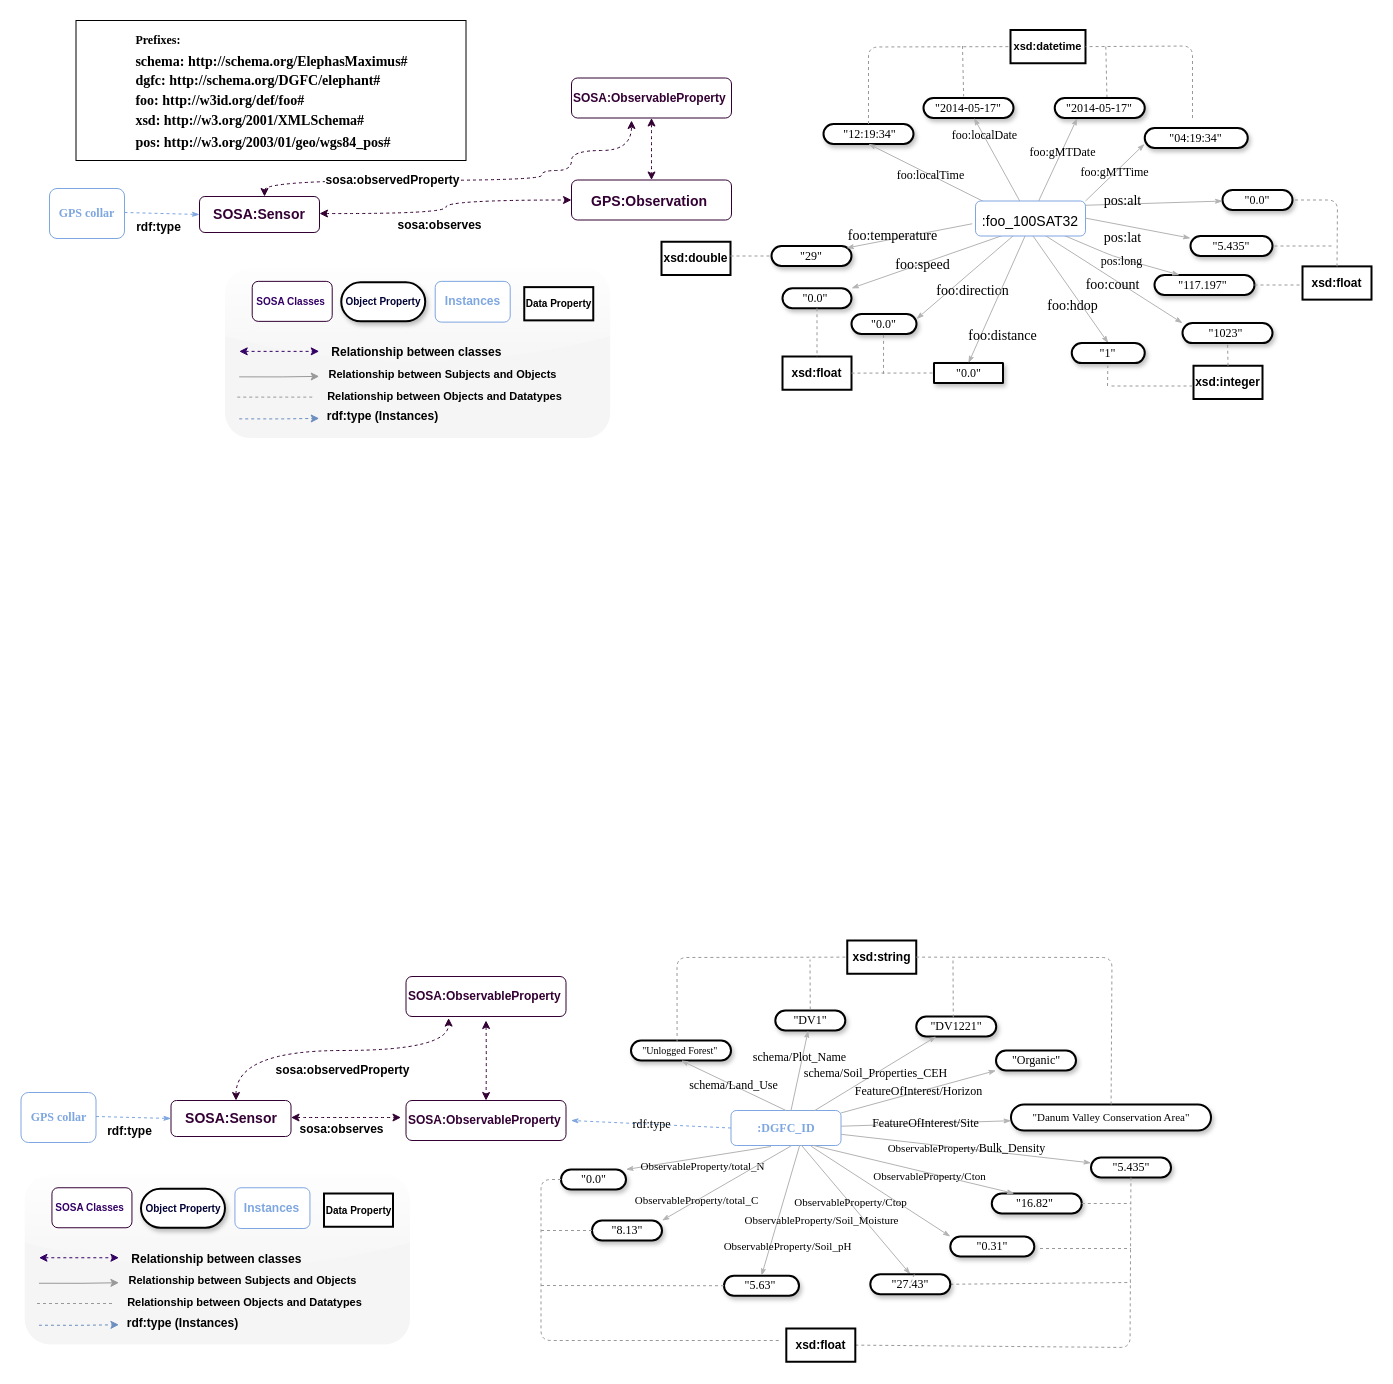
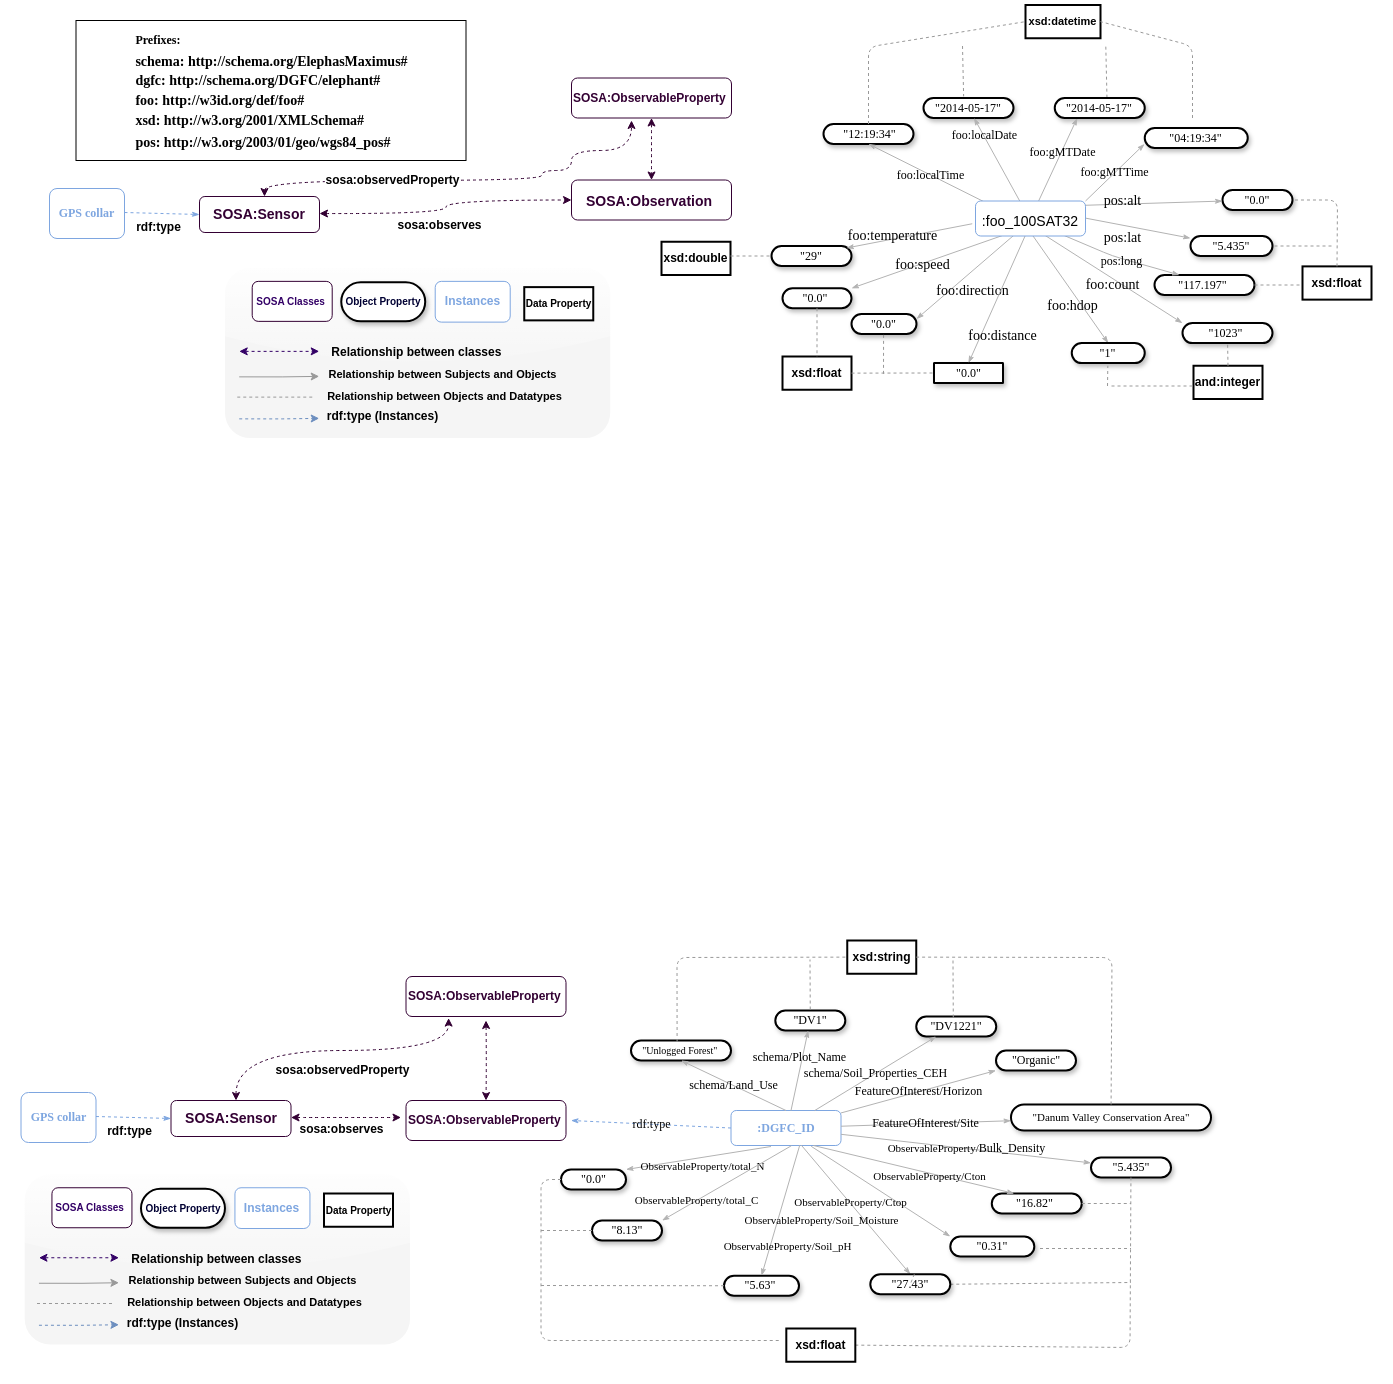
- <mxCell id="123" value="&lt;b&gt;&lt;font style=&quot;font-size: 11px&quot;&gt;xsd:datetime&lt;/font&gt;&lt;/b&gt;" style="rounded=0;whiteSpace=wrap;html=1;strokeWidth=2;" parent="1" vertex="1"><mxGeometry x="1010" y="29.5" width="75" height="33.25" as="geometry" /></mxCell>
+ <mxCell id="123" value="&lt;b&gt;&lt;font style=&quot;font-size: 11px&quot;&gt;xsd:datetime&lt;/font&gt;&lt;/b&gt;" style="rounded=0;whiteSpace=wrap;html=1;strokeWidth=2;" parent="1" vertex="1"><mxGeometry x="1025" y="4.5" width="75" height="33.25" as="geometry" /></mxCell>
- <mxCell id="35" value="&lt;b&gt;&lt;font style=&quot;font-size: 14px&quot; color=&quot;#330033&quot;&gt;GPS:Observation&amp;nbsp;&lt;/font&gt;&lt;/b&gt;" style="rounded=1;whiteSpace=wrap;html=1;strokeColor=#330033;fontSize=16;" parent="1" vertex="1"><mxGeometry x="571" y="179.5" width="160" height="40" as="geometry" /></mxCell>
+ <mxCell id="35" value="&lt;b&gt;&lt;font style=&quot;font-size: 14px&quot; color=&quot;#330033&quot;&gt;SOSA:Observation&amp;nbsp;&lt;/font&gt;&lt;/b&gt;" style="rounded=1;whiteSpace=wrap;html=1;strokeColor=#330033;fontSize=16;" parent="1" vertex="1"><mxGeometry x="571" y="179.5" width="160" height="40" as="geometry" /></mxCell>
- <mxCell id="118" value="&lt;b&gt;xsd:integer&lt;/b&gt;" style="rounded=0;whiteSpace=wrap;html=1;strokeWidth=2;" parent="1" vertex="1"><mxGeometry x="1193" y="365.25" width="69" height="33.25" as="geometry" /></mxCell>
+ <mxCell id="118" value="&lt;b&gt;and:integer&lt;/b&gt;" style="rounded=0;whiteSpace=wrap;html=1;strokeWidth=2;" parent="1" vertex="1"><mxGeometry x="1193" y="365.25" width="69" height="33.25" as="geometry" /></mxCell>
